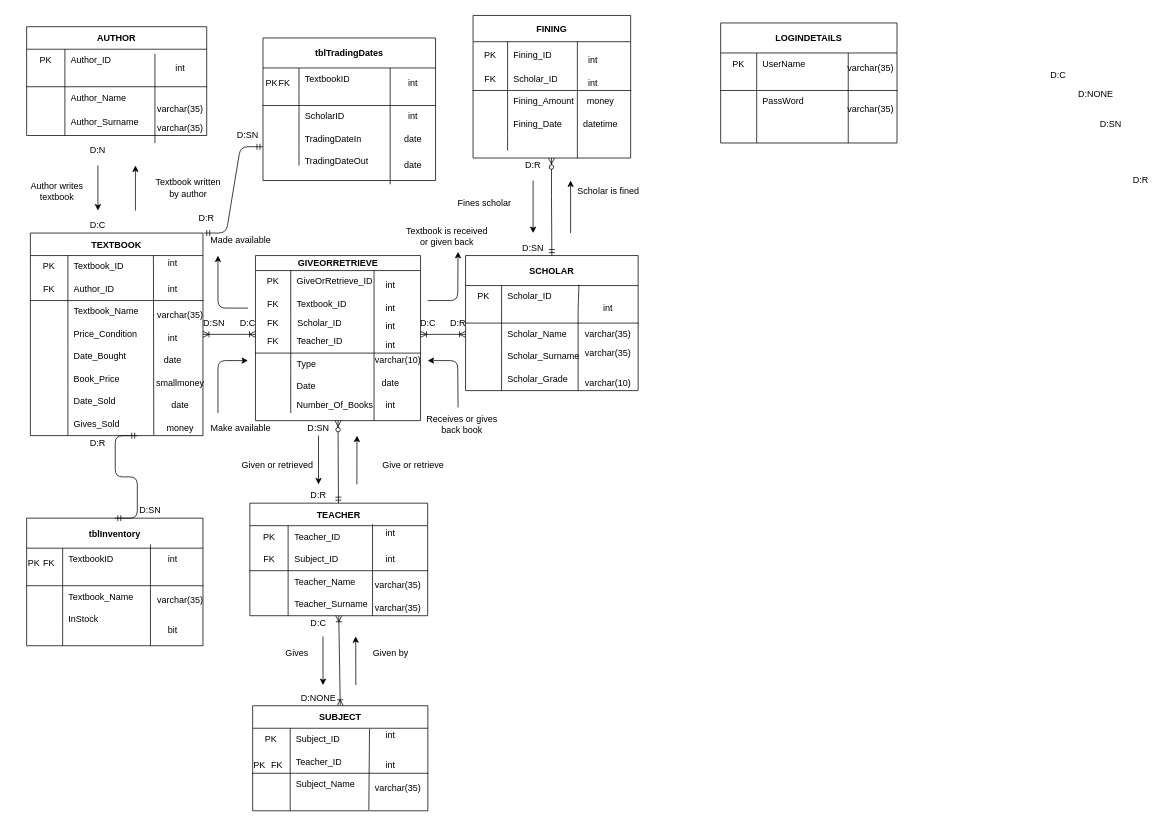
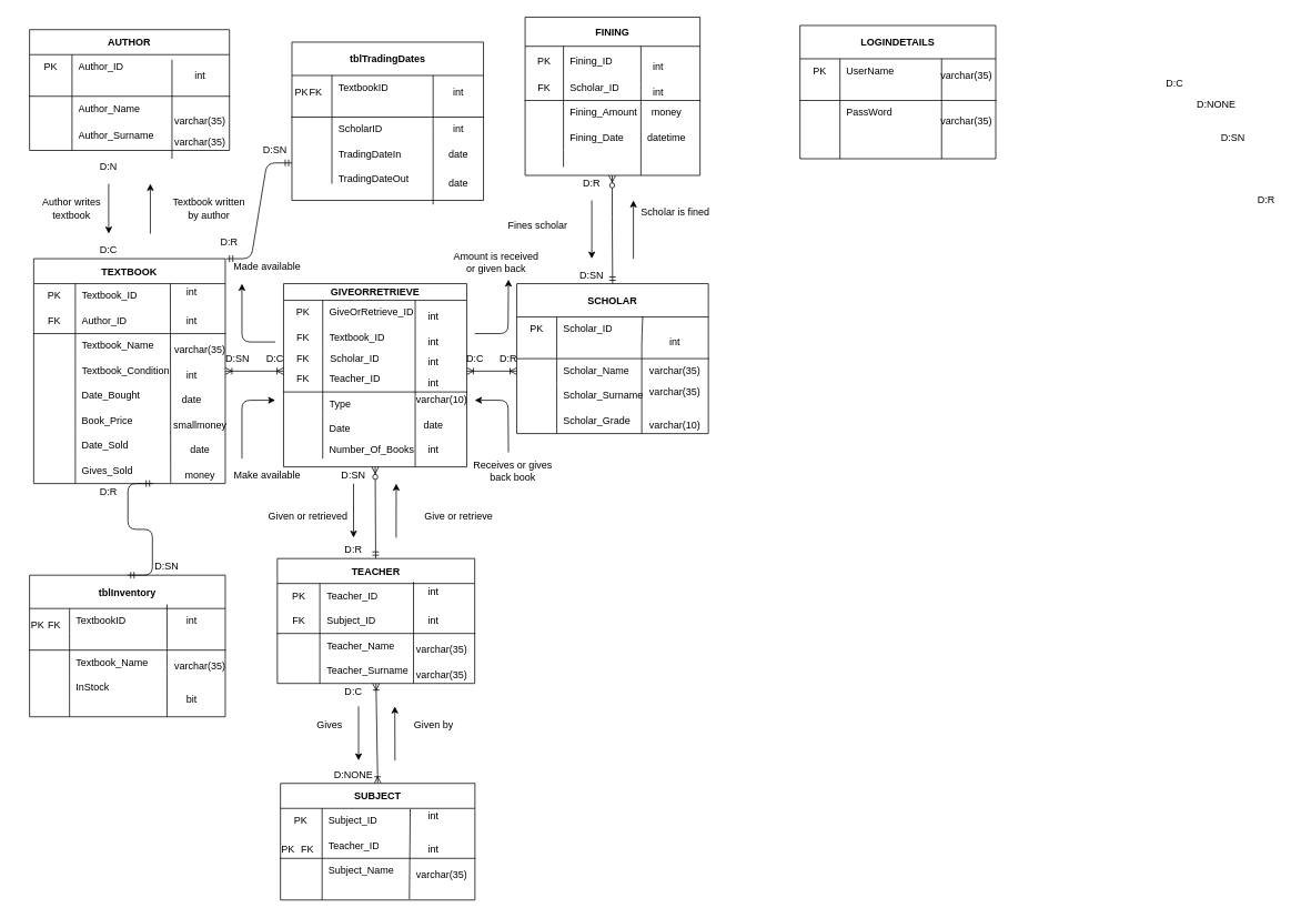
- <mxCell id="136" value="&lt;div&gt;Author writes &lt;br&gt;&lt;/div&gt;&lt;div&gt;textbook&lt;/div&gt;" style="text;html=1;align=center;verticalAlign=middle;resizable=0;points=[];autosize=1;strokeColor=none;" parent="1" vertex="1"><mxGeometry x="30" y="240" width="90" height="30" as="geometry" /></mxCell>
+ <mxCell id="136" value="&lt;div&gt;Author writes &lt;br&gt;&lt;/div&gt;&lt;div&gt;textbook&lt;/div&gt;" style="text;html=1;align=center;verticalAlign=middle;resizable=0;points=[];autosize=1;strokeColor=none;" parent="1" vertex="1"><mxGeometry x="40" y="235" width="90" height="30" as="geometry" /></mxCell>
- <mxCell id="137" value="&lt;div&gt;Textbook is received&lt;/div&gt;&lt;div&gt;or given back&lt;br&gt;&lt;/div&gt;" style="text;html=1;align=center;verticalAlign=middle;resizable=0;points=[];autosize=1;strokeColor=none;" parent="1" vertex="1"><mxGeometry x="530" y="300" width="130" height="30" as="geometry" /></mxCell>
+ <mxCell id="137" value="&lt;div&gt;Amount is received&lt;/div&gt;&lt;div&gt;or given back&lt;br&gt;&lt;/div&gt;" style="text;html=1;align=center;verticalAlign=middle;resizable=0;points=[];autosize=1;strokeColor=none;" parent="1" vertex="1"><mxGeometry x="530" y="300" width="130" height="30" as="geometry" /></mxCell>
- <mxCell id="14" value="Price_Condition" style="shape=partialRectangle;html=1;whiteSpace=wrap;connectable=0;fillColor=none;top=0;left=0;bottom=0;right=0;align=left;spacingLeft=6;overflow=hidden;pointerEvents=1;" parent="12" vertex="1"><mxGeometry x="50" width="180" height="30" as="geometry" /></mxCell>
+ <mxCell id="14" value="Textbook_Condition" style="shape=partialRectangle;html=1;whiteSpace=wrap;connectable=0;fillColor=none;top=0;left=0;bottom=0;right=0;align=left;spacingLeft=6;overflow=hidden;pointerEvents=1;" parent="12" vertex="1"><mxGeometry x="50" width="180" height="30" as="geometry" /></mxCell>
